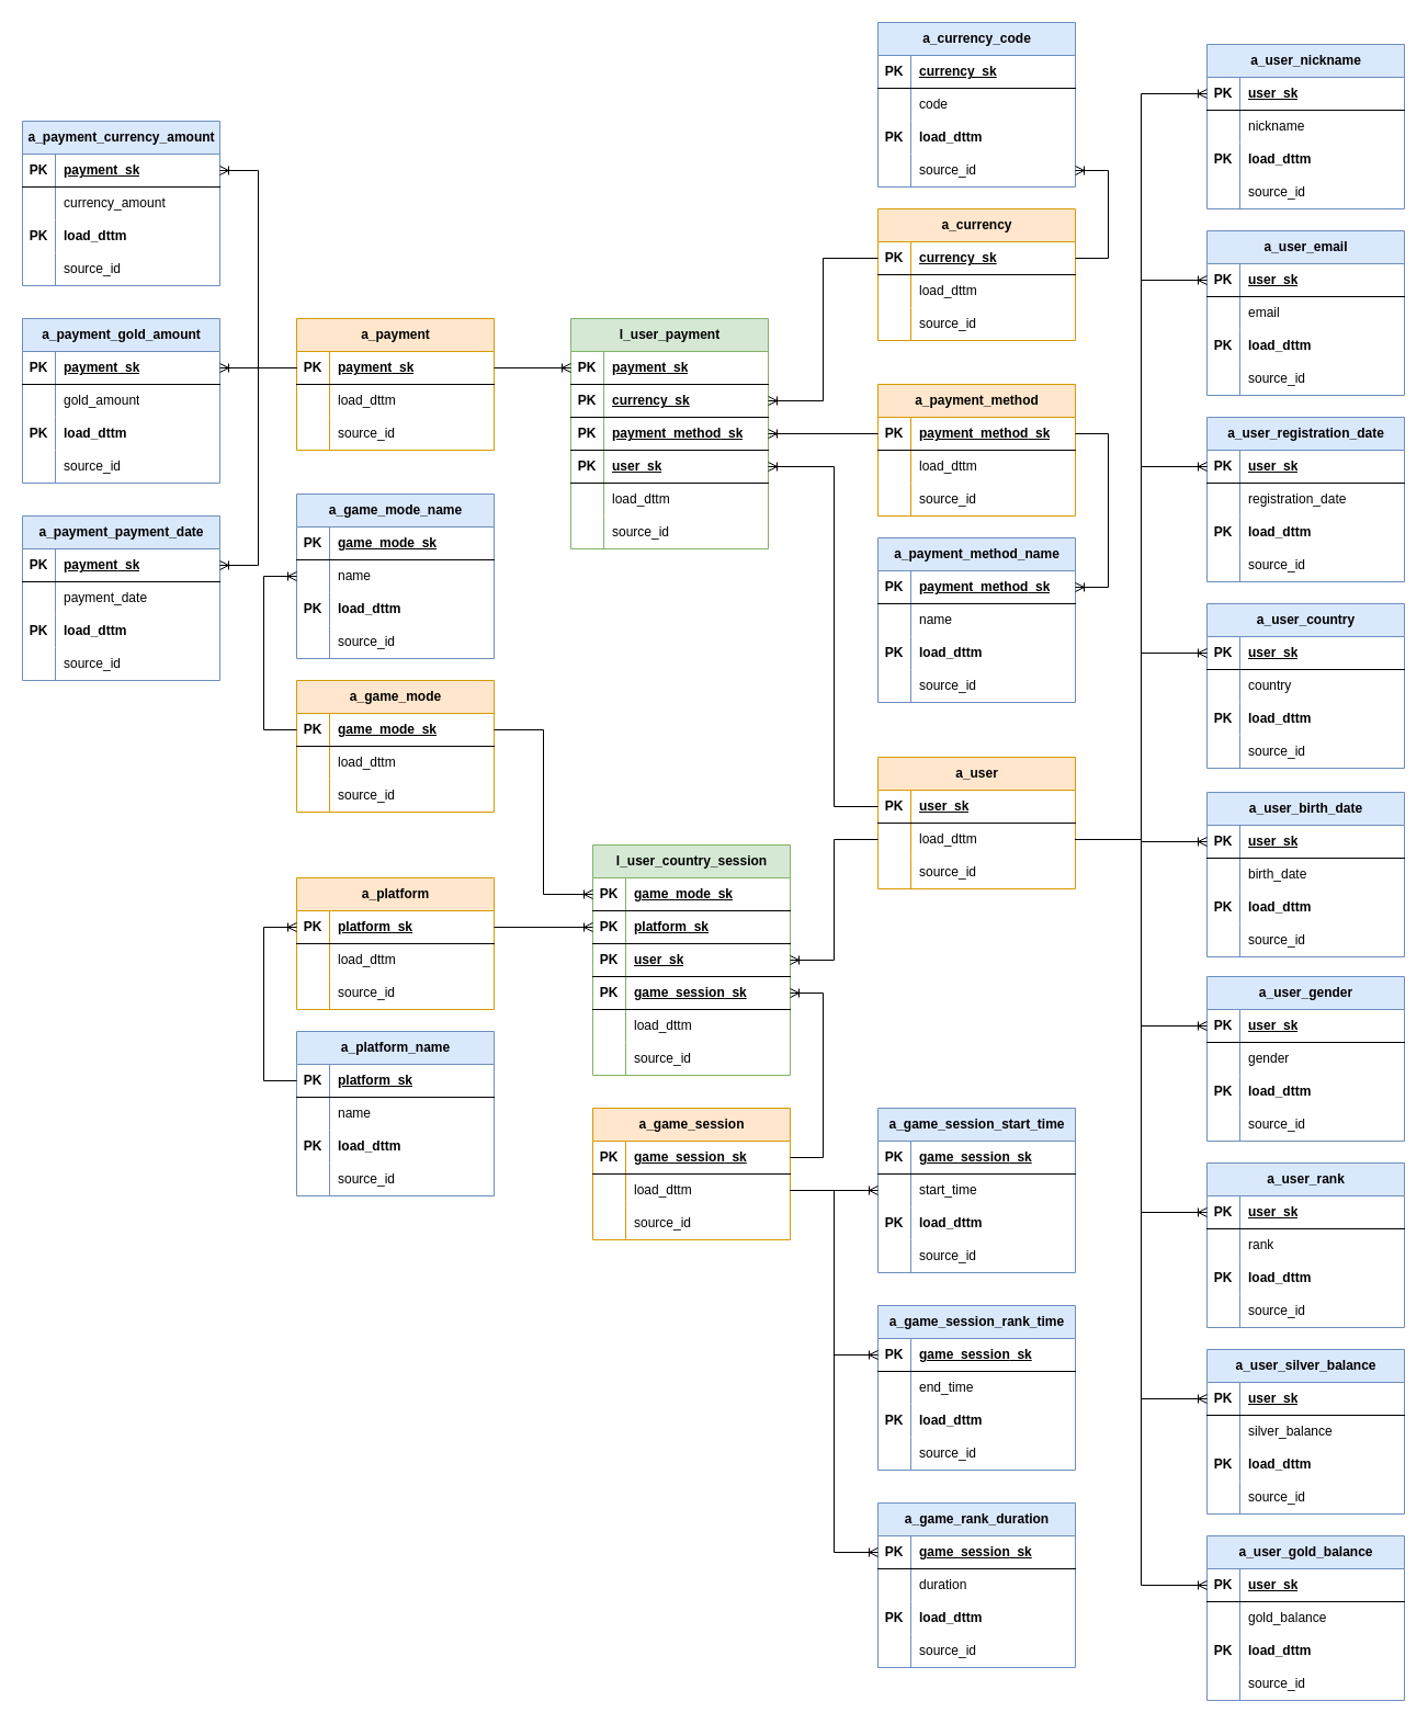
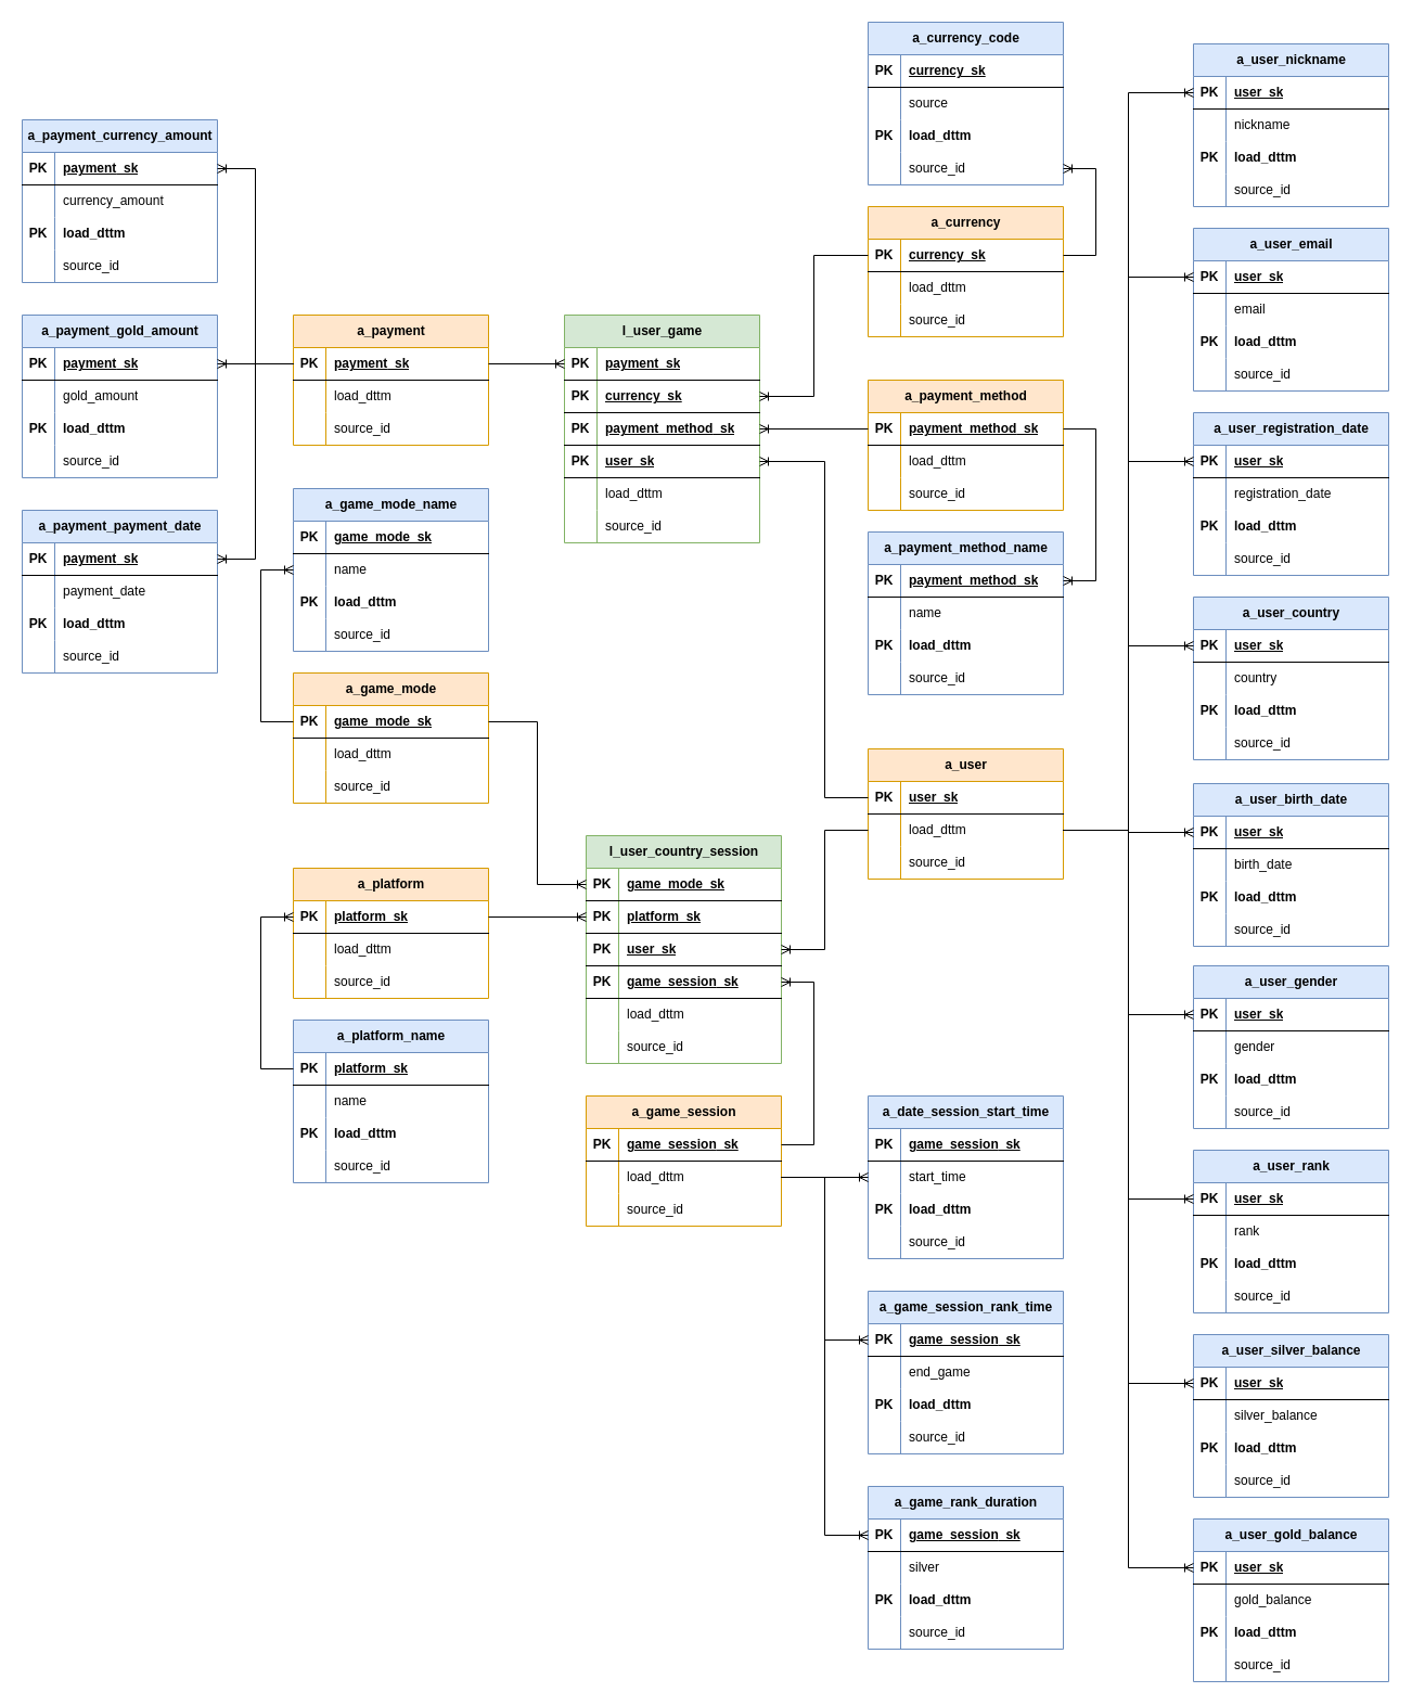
- <mxCell id="154" value="code" style="shape=partialRectangle;connectable=0;fillColor=none;top=0;left=0;bottom=0;right=0;align=left;spacingLeft=6;overflow=hidden;whiteSpace=wrap;html=1;" parent="152" vertex="1"><mxGeometry x="30" width="150" height="30" as="geometry"><mxRectangle width="150" height="30" as="alternateBounds" /></mxGeometry></mxCell>
+ <mxCell id="154" value="source" style="shape=partialRectangle;connectable=0;fillColor=none;top=0;left=0;bottom=0;right=0;align=left;spacingLeft=6;overflow=hidden;whiteSpace=wrap;html=1;" parent="152" vertex="1"><mxGeometry x="30" width="150" height="30" as="geometry"><mxRectangle width="150" height="30" as="alternateBounds" /></mxGeometry></mxCell>
- <mxCell id="186" value="l_user_payment" style="shape=table;startSize=30;container=1;collapsible=1;childLayout=tableLayout;fixedRows=1;rowLines=0;fontStyle=1;align=center;resizeLast=1;html=1;fillColor=#d5e8d4;strokeColor=#82b366;" parent="1" vertex="1"><mxGeometry x="520" y="290" width="180" height="210" as="geometry" /></mxCell>
+ <mxCell id="186" value="l_user_game" style="shape=table;startSize=30;container=1;collapsible=1;childLayout=tableLayout;fixedRows=1;rowLines=0;fontStyle=1;align=center;resizeLast=1;html=1;fillColor=#d5e8d4;strokeColor=#82b366;" parent="1" vertex="1"><mxGeometry x="520" y="290" width="180" height="210" as="geometry" /></mxCell>
- <mxCell id="339" value="a_game_session_start_time" style="shape=table;startSize=30;container=1;collapsible=1;childLayout=tableLayout;fixedRows=1;rowLines=0;fontStyle=1;align=center;resizeLast=1;html=1;fillColor=#dae8fc;strokeColor=#6c8ebf;" vertex="1" parent="1"><mxGeometry x="800" y="1010" width="180" height="150" as="geometry" /></mxCell>
+ <mxCell id="339" value="a_date_session_start_time" style="shape=table;startSize=30;container=1;collapsible=1;childLayout=tableLayout;fixedRows=1;rowLines=0;fontStyle=1;align=center;resizeLast=1;html=1;fillColor=#dae8fc;strokeColor=#6c8ebf;" vertex="1" parent="1"><mxGeometry x="800" y="1010" width="180" height="150" as="geometry" /></mxCell>
- <mxCell id="358" value="end_time" style="shape=partialRectangle;connectable=0;fillColor=none;top=0;left=0;bottom=0;right=0;align=left;spacingLeft=6;overflow=hidden;whiteSpace=wrap;html=1;" vertex="1" parent="356"><mxGeometry x="30" width="150" height="30" as="geometry"><mxRectangle width="150" height="30" as="alternateBounds" /></mxGeometry></mxCell>
+ <mxCell id="358" value="end_game" style="shape=partialRectangle;connectable=0;fillColor=none;top=0;left=0;bottom=0;right=0;align=left;spacingLeft=6;overflow=hidden;whiteSpace=wrap;html=1;" vertex="1" parent="356"><mxGeometry x="30" width="150" height="30" as="geometry"><mxRectangle width="150" height="30" as="alternateBounds" /></mxGeometry></mxCell>
- <mxCell id="371" value="duration" style="shape=partialRectangle;connectable=0;fillColor=none;top=0;left=0;bottom=0;right=0;align=left;spacingLeft=6;overflow=hidden;whiteSpace=wrap;html=1;" vertex="1" parent="369"><mxGeometry x="30" width="150" height="30" as="geometry"><mxRectangle width="150" height="30" as="alternateBounds" /></mxGeometry></mxCell>
+ <mxCell id="371" value="silver" style="shape=partialRectangle;connectable=0;fillColor=none;top=0;left=0;bottom=0;right=0;align=left;spacingLeft=6;overflow=hidden;whiteSpace=wrap;html=1;" vertex="1" parent="369"><mxGeometry x="30" width="150" height="30" as="geometry"><mxRectangle width="150" height="30" as="alternateBounds" /></mxGeometry></mxCell>
